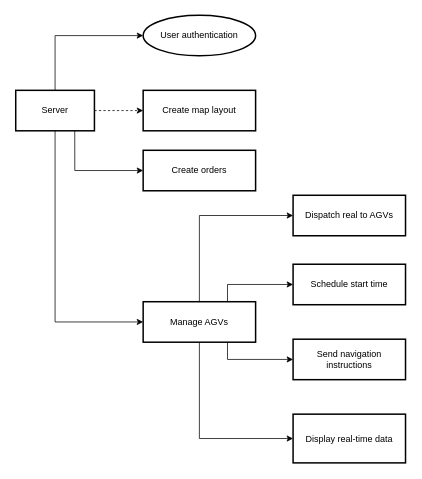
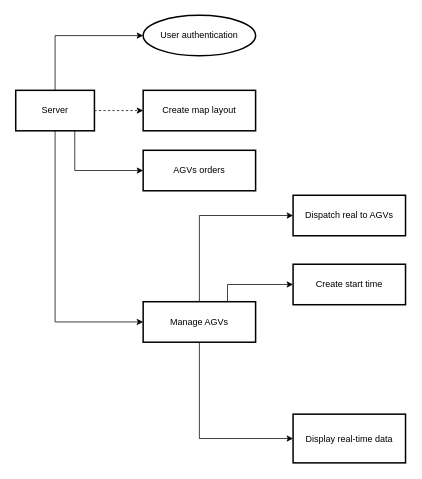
- <mxCell id="9" value="Create orders" style="whiteSpace=wrap;strokeWidth=2;" vertex="1" parent="1"><mxGeometry x="190" y="200" width="150" height="54" as="geometry" /></mxCell>
+ <mxCell id="9" value="AGVs orders" style="whiteSpace=wrap;strokeWidth=2;" vertex="1" parent="1"><mxGeometry x="190" y="200" width="150" height="54" as="geometry" /></mxCell>
- <mxCell id="16" value="Schedule start time" style="whiteSpace=wrap;strokeWidth=2;" vertex="1" parent="1"><mxGeometry x="390" y="352" width="150" height="54" as="geometry" /></mxCell>
+ <mxCell id="16" value="Create start time" style="whiteSpace=wrap;strokeWidth=2;" vertex="1" parent="1"><mxGeometry x="390" y="352" width="150" height="54" as="geometry" /></mxCell>
- <mxCell id="11" style="edgeStyle=orthogonalEdgeStyle;rounded=0;orthogonalLoop=1;jettySize=auto;html=1;exitX=0.75;exitY=1;exitDx=0;exitDy=0;entryX=0;entryY=0.5;entryDx=0;entryDy=0;" edge="1" parent="1" source="14" target="17"><mxGeometry relative="1" as="geometry" /></mxCell>
- <mxCell id="17" value="Send navigation instructions" style="whiteSpace=wrap;strokeWidth=2;" vertex="1" parent="1"><mxGeometry x="390" y="452" width="150" height="54" as="geometry" /></mxCell>
